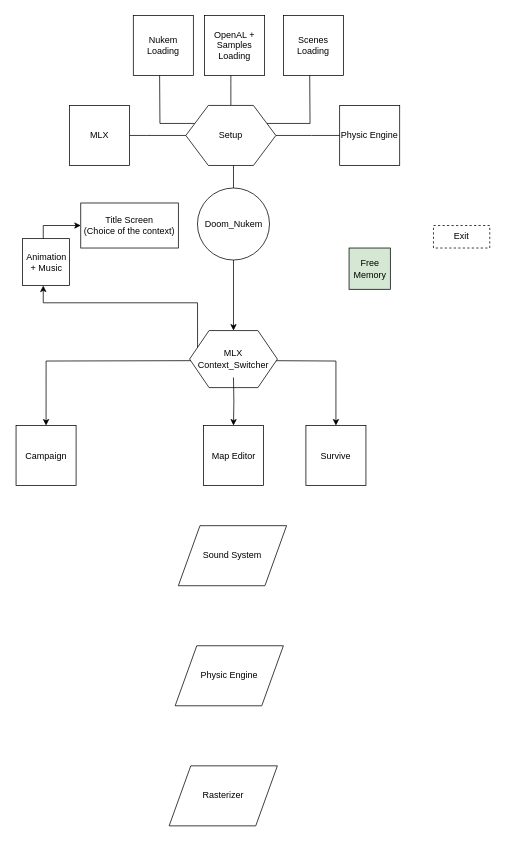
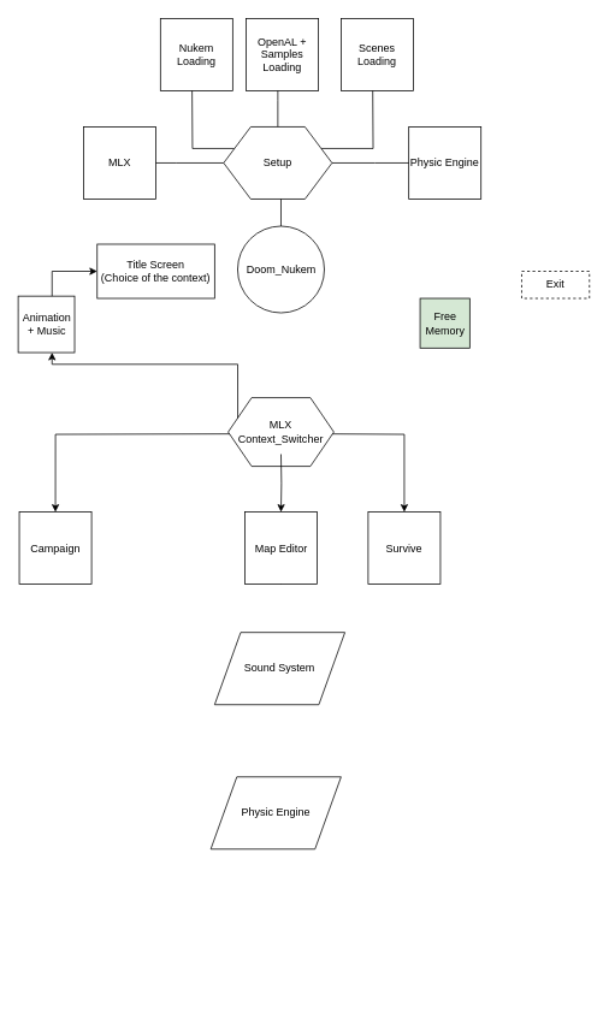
- <mxCell id="23" value="Animation + Music" style="whiteSpace=wrap;html=1;aspect=fixed;" vertex="1" parent="1"><mxGeometry x="29.5" y="317.5" width="62.5" height="62.5" as="geometry" /></mxCell>
+ <mxCell id="23" value="Animation + Music" style="whiteSpace=wrap;html=1;aspect=fixed;" vertex="1" parent="1"><mxGeometry x="19.5" y="327.5" width="62.5" height="62.5" as="geometry" /></mxCell>
- <mxCell id="4" value="" style="endArrow=classic;html=1;entryX=0.5;entryY=0;entryDx=0;entryDy=0;" edge="1" parent="1" source="3" target="9"><mxGeometry width="50" height="50" relative="1" as="geometry"><mxPoint x="267.5" y="414" as="sourcePoint" /><mxPoint x="310.5" y="414" as="targetPoint" /></mxGeometry></mxCell>
- <mxCell id="30" value="Rasterizer" style="shape=parallelogram;perimeter=parallelogramPerimeter;whiteSpace=wrap;html=1;" vertex="1" parent="1"><mxGeometry x="224.75" y="1020" width="144.25" height="80" as="geometry" /></mxCell>
